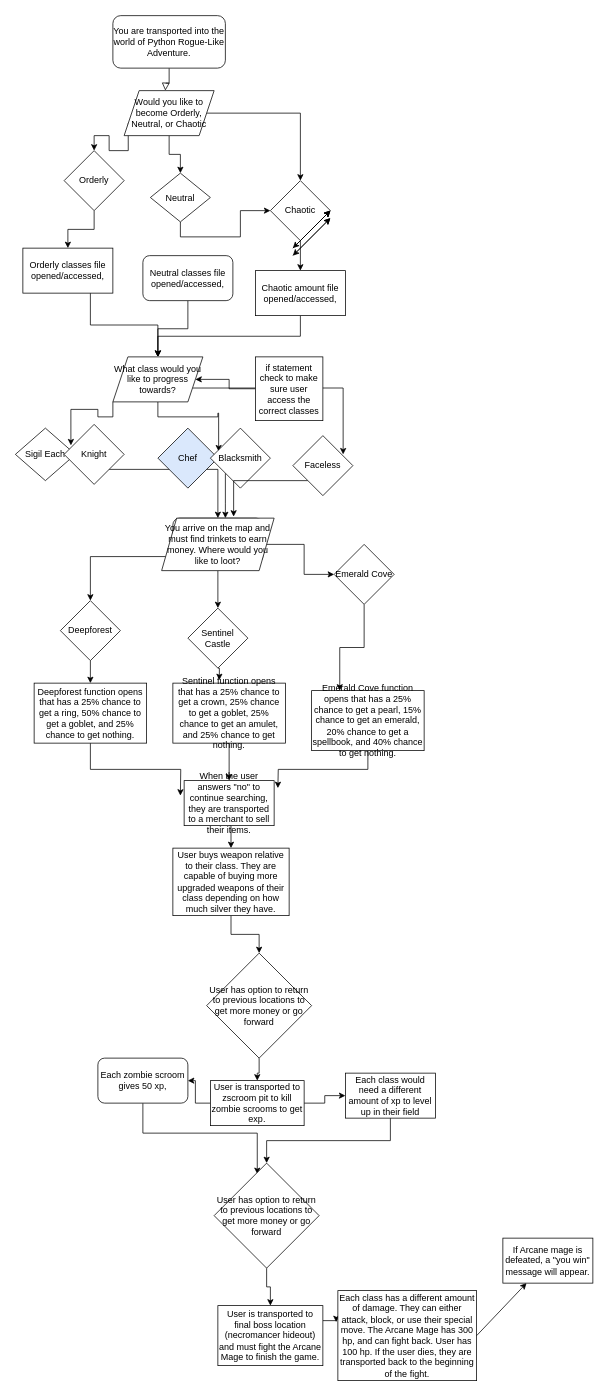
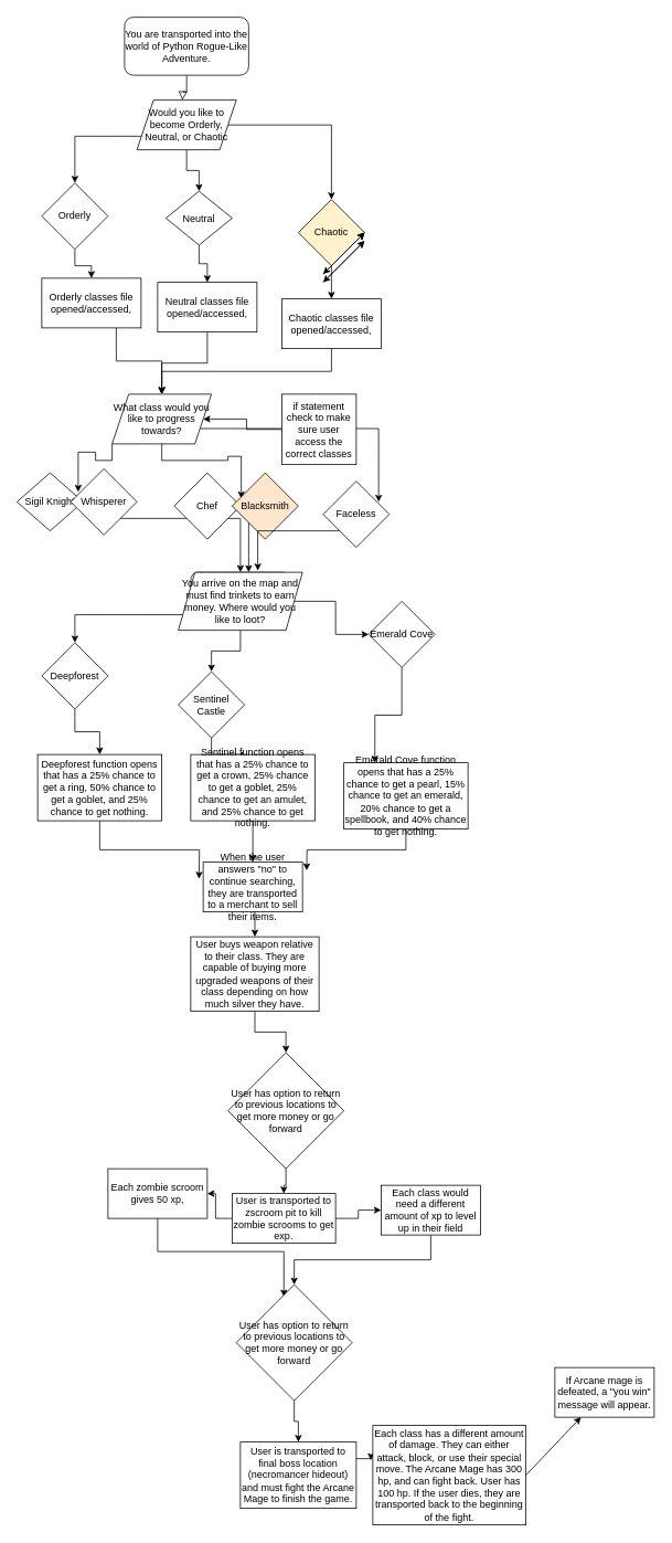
- <mxCell id="11" value="Orderly" style="rhombus;whiteSpace=wrap;html=1;" vertex="1" parent="1"><mxGeometry x="85" y="200" width="80" height="80" as="geometry" /></mxCell>
+ <mxCell id="11" value="Orderly" style="rhombus;whiteSpace=wrap;html=1;" vertex="1" parent="1"><mxGeometry x="50" y="220" width="80" height="80" as="geometry" /></mxCell>
- <mxCell id="5" value="Chaotic" style="rhombus;whiteSpace=wrap;html=1;" vertex="1" parent="1"><mxGeometry x="360" y="240" width="80" height="80" as="geometry" /></mxCell>
+ <mxCell id="5" value="Chaotic" style="rhombus;whiteSpace=wrap;html=1;fillColor=#fff2cc;" vertex="1" parent="1"><mxGeometry x="360" y="240" width="80" height="80" as="geometry" /></mxCell>
- <mxCell id="12" style="edgeStyle=orthogonalEdgeStyle;rounded=0;orthogonalLoop=1;jettySize=auto;html=1;exitX=0.5;exitY=1;exitDx=0;exitDy=0;" edge="1" parent="1" source="13" target="5"><mxGeometry relative="1" as="geometry" /></mxCell>
+ <mxCell id="12" style="edgeStyle=orthogonalEdgeStyle;rounded=0;orthogonalLoop=1;jettySize=auto;html=1;exitX=0.5;exitY=1;exitDx=0;exitDy=0;" edge="1" parent="1" source="13" target="19"><mxGeometry relative="1" as="geometry" /></mxCell>
- <mxCell id="15" value="Orderly classes file opened/accessed," style="rounded=0;whiteSpace=wrap;html=1;" vertex="1" parent="1"><mxGeometry x="30" y="330" width="120" height="60" as="geometry" /></mxCell>
+ <mxCell id="15" value="Orderly classes file opened/accessed," style="rounded=0;whiteSpace=wrap;html=1;" vertex="1" parent="1"><mxGeometry x="50" y="335" width="120" height="60" as="geometry" /></mxCell>
- <mxCell id="19" value="Neutral classes file opened/accessed," style="whiteSpace=wrap;html=1;rounded=1;" vertex="1" parent="1"><mxGeometry x="190" y="340" width="120" height="60" as="geometry" /></mxCell>
+ <mxCell id="19" value="Neutral classes file opened/accessed," style="rounded=0;whiteSpace=wrap;html=1;" vertex="1" parent="1"><mxGeometry x="190" y="340" width="120" height="60" as="geometry" /></mxCell>
- <mxCell id="17" value="Chaotic amount file opened/accessed," style="rounded=0;whiteSpace=wrap;html=1;" vertex="1" parent="1"><mxGeometry x="340" y="360" width="120" height="60" as="geometry" /></mxCell>
+ <mxCell id="17" value="Chaotic classes file opened/accessed," style="rounded=0;whiteSpace=wrap;html=1;" vertex="1" parent="1"><mxGeometry x="340" y="360" width="120" height="60" as="geometry" /></mxCell>
- <mxCell id="25" value="What class would you like to progress towards?" style="shape=parallelogram;perimeter=parallelogramPerimeter;whiteSpace=wrap;html=1;fixedSize=1;" vertex="1" parent="1"><mxGeometry x="150" y="475" width="120" height="60" as="geometry" /></mxCell>
+ <mxCell id="25" value="What class would you like to progress towards?" style="shape=parallelogram;perimeter=parallelogramPerimeter;whiteSpace=wrap;html=1;fixedSize=1;" vertex="1" parent="1"><mxGeometry x="135" y="475" width="120" height="60" as="geometry" /></mxCell>
- <mxCell id="31" value="Sigil Each" style="rhombus;whiteSpace=wrap;html=1;" vertex="1" parent="1"><mxGeometry x="20" y="570" width="80" height="70" as="geometry" /></mxCell>
+ <mxCell id="31" value="Sigil Knight" style="rhombus;whiteSpace=wrap;html=1;" vertex="1" parent="1"><mxGeometry x="20" y="570" width="80" height="70" as="geometry" /></mxCell>
- <mxCell id="33" value="Knight" style="rhombus;whiteSpace=wrap;html=1;" vertex="1" parent="1"><mxGeometry x="85" y="565" width="80" height="80" as="geometry" /></mxCell>
+ <mxCell id="33" value="Whisperer" style="rhombus;whiteSpace=wrap;html=1;" vertex="1" parent="1"><mxGeometry x="85" y="565" width="80" height="80" as="geometry" /></mxCell>
- <mxCell id="34" value="Chef" style="rhombus;whiteSpace=wrap;html=1;fillColor=#dae8fc;" vertex="1" parent="1"><mxGeometry x="210" y="570" width="80" height="80" as="geometry" /></mxCell>
+ <mxCell id="34" value="Chef" style="rhombus;whiteSpace=wrap;html=1;" vertex="1" parent="1"><mxGeometry x="210" y="570" width="80" height="80" as="geometry" /></mxCell>
- <mxCell id="36" value="Blacksmith" style="rhombus;whiteSpace=wrap;html=1;" vertex="1" parent="1"><mxGeometry x="280" y="570" width="80" height="80" as="geometry" /></mxCell>
+ <mxCell id="36" value="Blacksmith" style="rhombus;whiteSpace=wrap;html=1;fillColor=#ffe6cc;" vertex="1" parent="1"><mxGeometry x="280" y="570" width="80" height="80" as="geometry" /></mxCell>
- <mxCell id="47" value="Deepforest" style="rhombus;whiteSpace=wrap;html=1;" vertex="1" parent="1"><mxGeometry x="80" y="800" width="80" height="80" as="geometry" /></mxCell>
+ <mxCell id="47" value="Deepforest" style="rhombus;whiteSpace=wrap;html=1;" vertex="1" parent="1"><mxGeometry x="50" y="775" width="80" height="80" as="geometry" /></mxCell>
- <mxCell id="49" value="Sentinel Castle" style="rhombus;whiteSpace=wrap;html=1;" vertex="1" parent="1"><mxGeometry x="250" y="810" width="80" height="80" as="geometry" /></mxCell>
+ <mxCell id="49" value="Sentinel Castle" style="rhombus;whiteSpace=wrap;html=1;" vertex="1" parent="1"><mxGeometry x="215" y="810" width="80" height="80" as="geometry" /></mxCell>
- <mxCell id="66" value="Each zombie scroom gives 50 xp," style="whiteSpace=wrap;html=1;rounded=1;" vertex="1" parent="1"><mxGeometry x="130.004" y="1410" width="120" height="60" as="geometry" /></mxCell>
+ <mxCell id="66" value="Each zombie scroom gives 50 xp," style="rounded=0;whiteSpace=wrap;html=1;" vertex="1" parent="1"><mxGeometry x="130.004" y="1410" width="120" height="60" as="geometry" /></mxCell>
